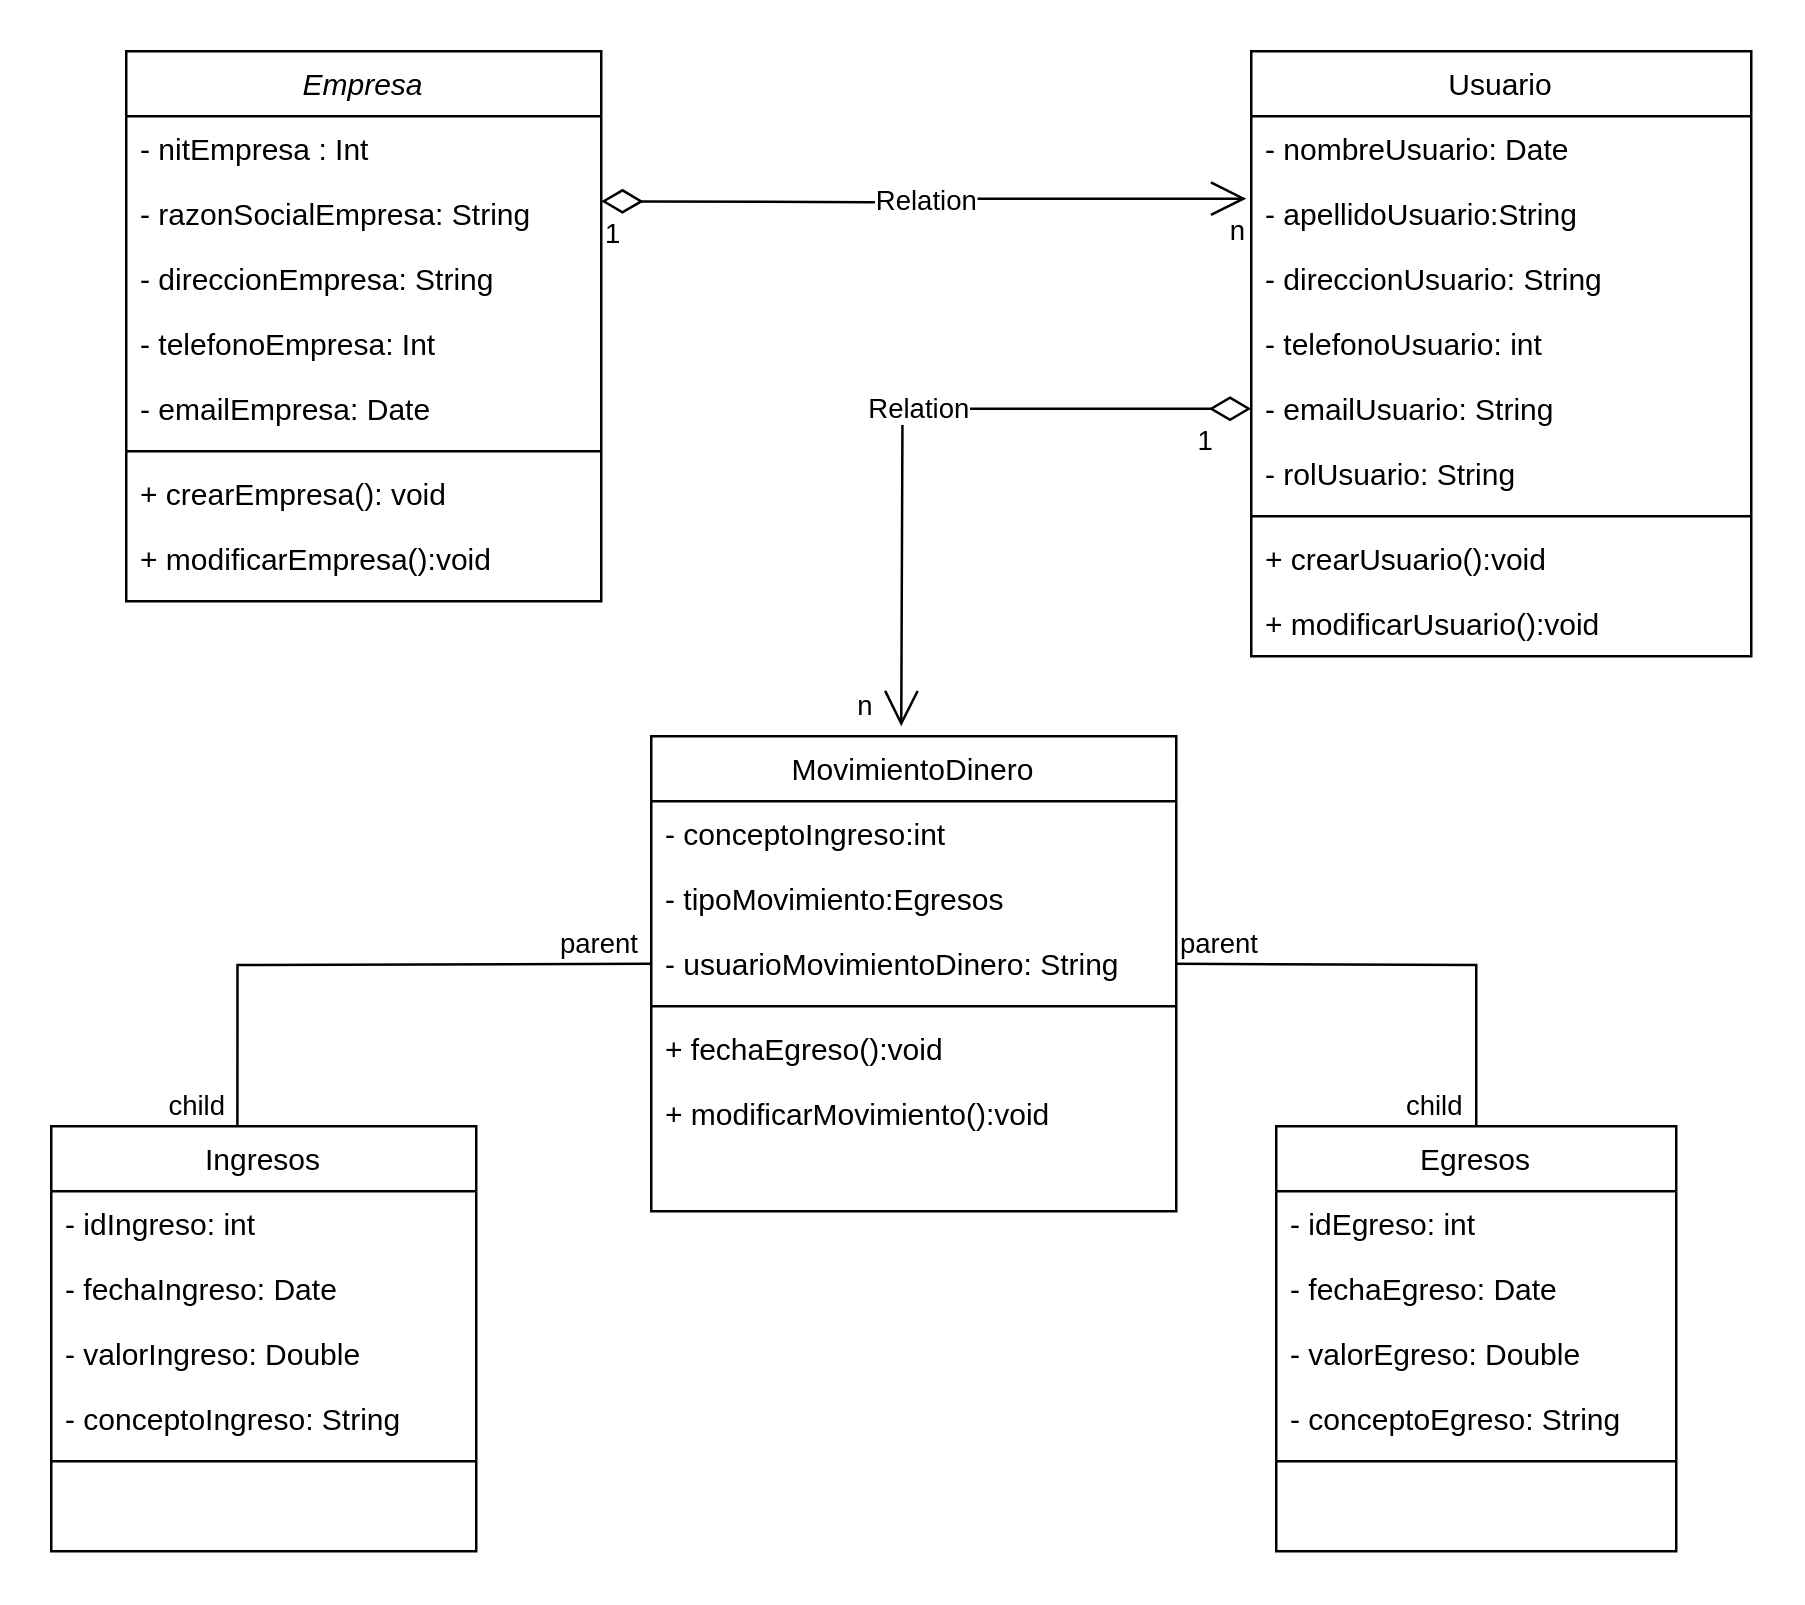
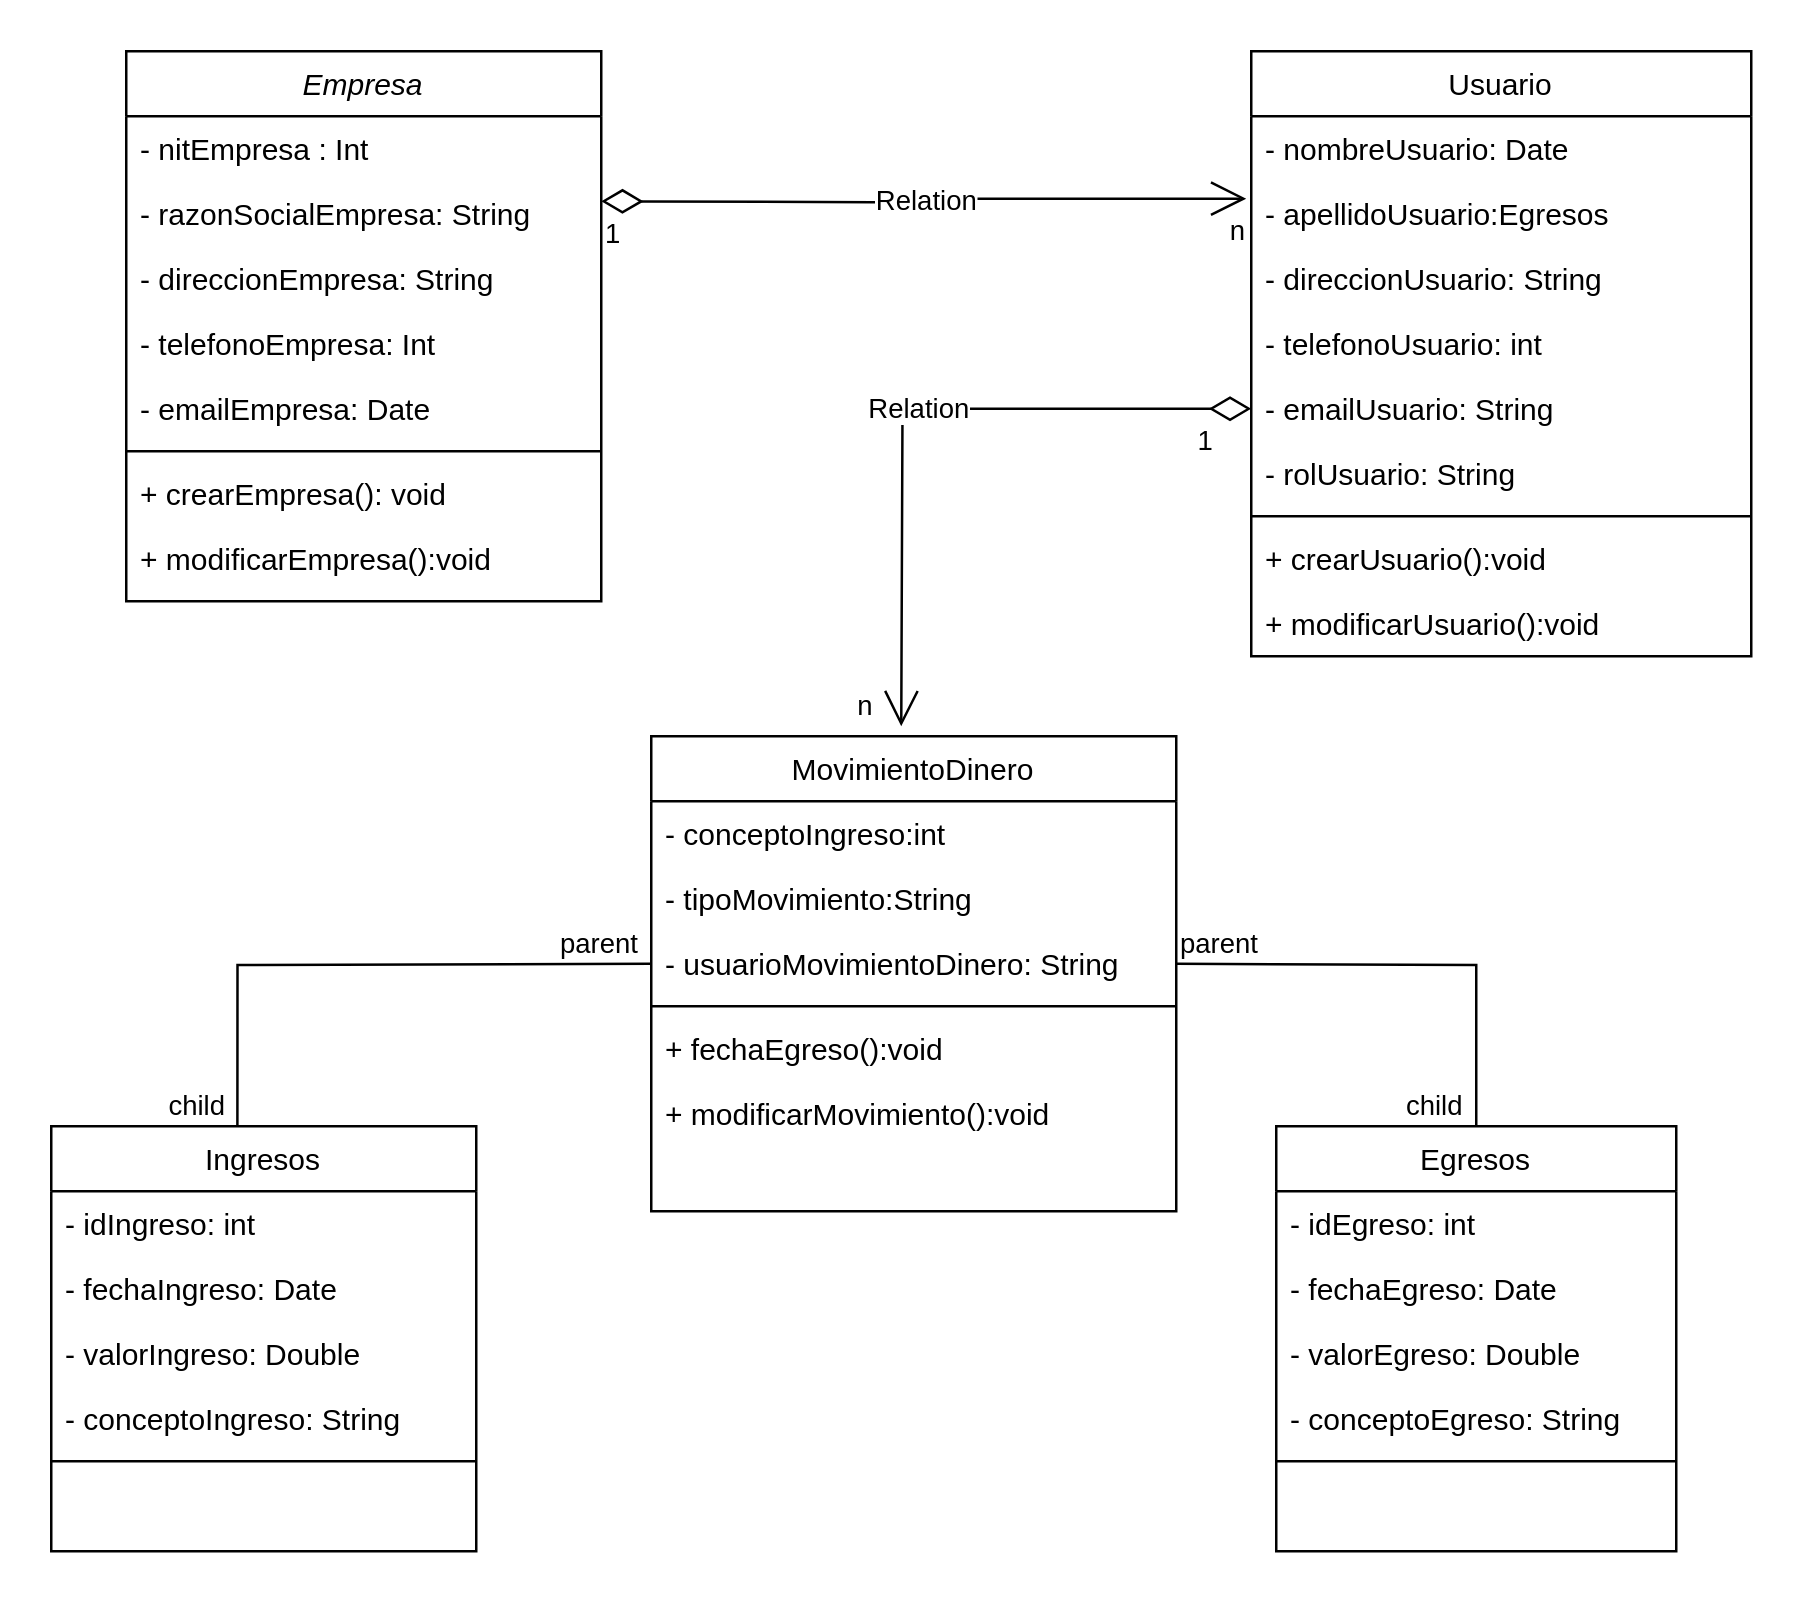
- <mxCell id="19" value="- apellidoUsuario:String" style="text;align=left;verticalAlign=top;spacingLeft=4;spacingRight=4;overflow=hidden;rotatable=0;points=[[0,0.5],[1,0.5]];portConstraint=eastwest;rounded=0;shadow=0;html=0;" parent="17" vertex="1"><mxGeometry y="52" width="200" height="26" as="geometry" /></mxCell>
+ <mxCell id="19" value="- apellidoUsuario:Egresos" style="text;align=left;verticalAlign=top;spacingLeft=4;spacingRight=4;overflow=hidden;rotatable=0;points=[[0,0.5],[1,0.5]];portConstraint=eastwest;rounded=0;shadow=0;html=0;" parent="17" vertex="1"><mxGeometry y="52" width="200" height="26" as="geometry" /></mxCell>
- <mxCell id="29" value="- tipoMovimiento:Egresos" style="text;align=left;verticalAlign=top;spacingLeft=4;spacingRight=4;overflow=hidden;rotatable=0;points=[[0,0.5],[1,0.5]];portConstraint=eastwest;" parent="27" vertex="1"><mxGeometry y="52" width="210" height="26" as="geometry" /></mxCell>
+ <mxCell id="29" value="- tipoMovimiento:String" style="text;align=left;verticalAlign=top;spacingLeft=4;spacingRight=4;overflow=hidden;rotatable=0;points=[[0,0.5],[1,0.5]];portConstraint=eastwest;" parent="27" vertex="1"><mxGeometry y="52" width="210" height="26" as="geometry" /></mxCell>
